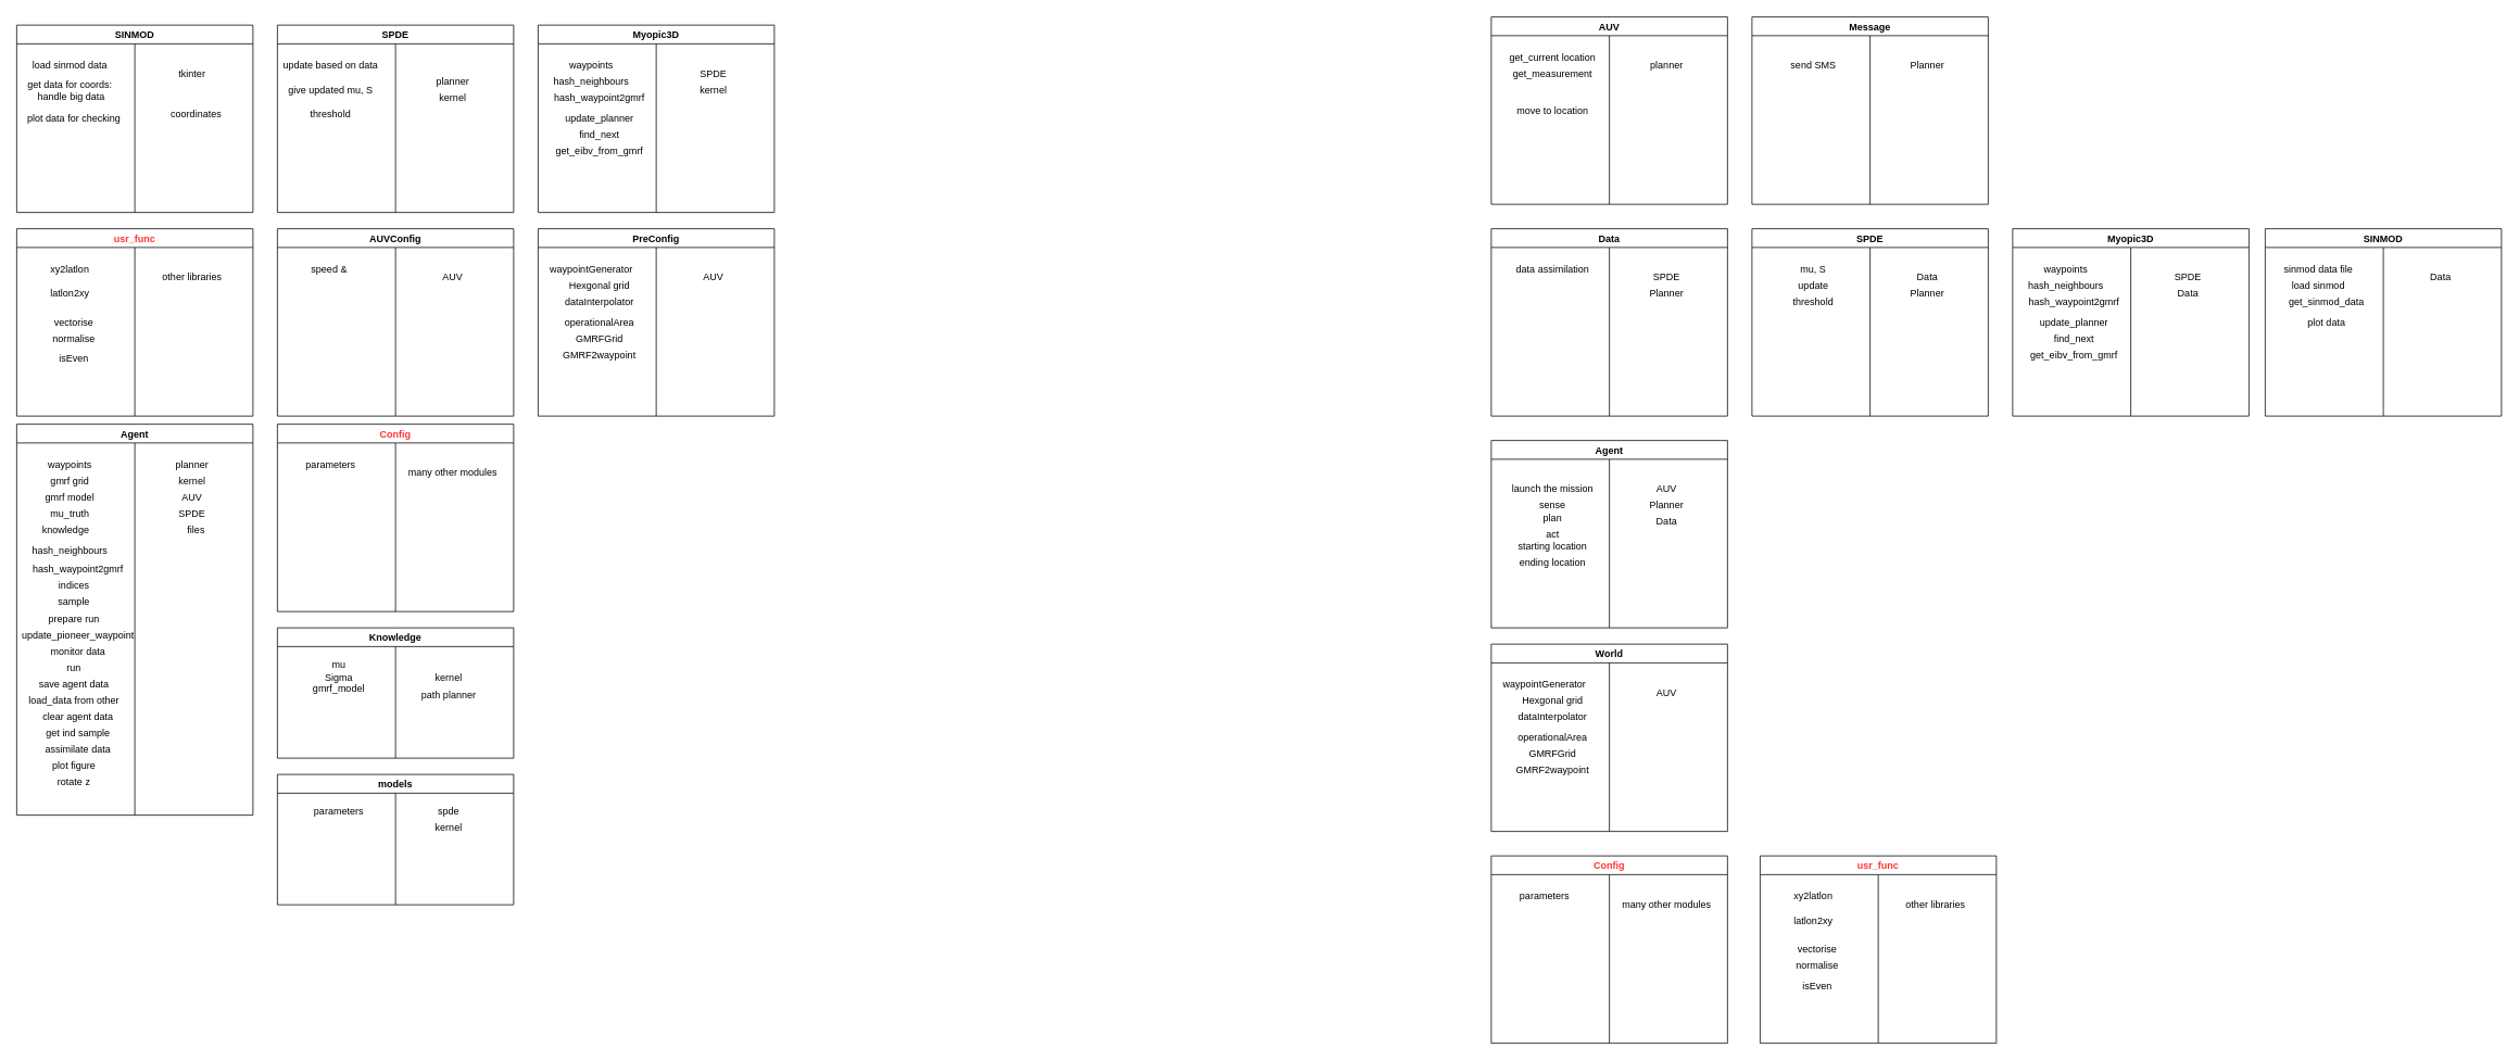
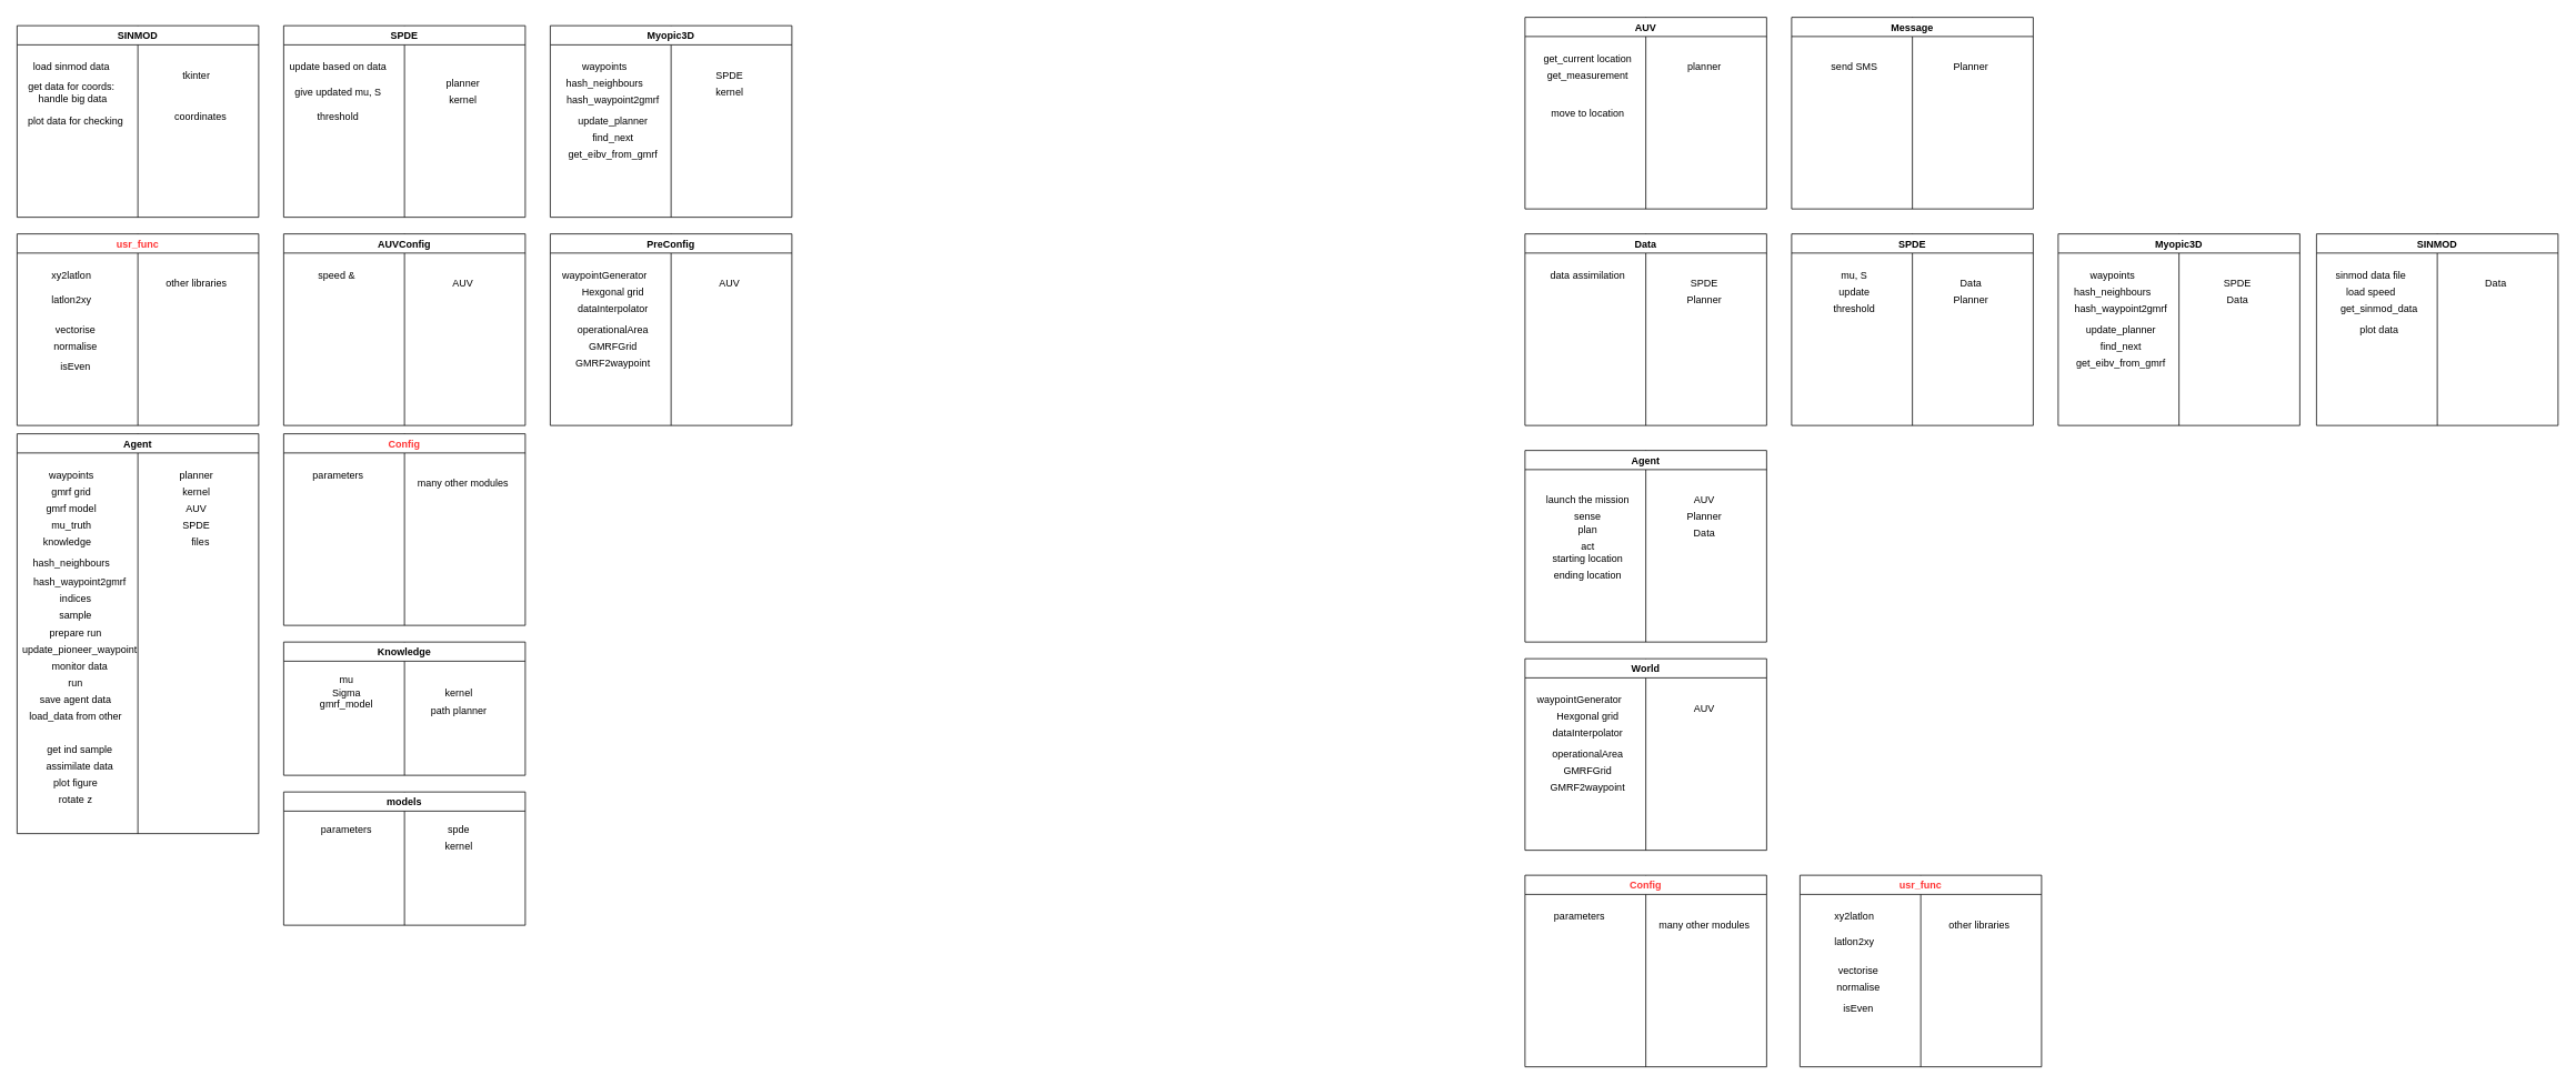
- <mxCell id="168" value="load sinmod" style="text;html=1;align=center;verticalAlign=middle;resizable=0;points=[];autosize=1;strokeColor=none;fillColor=none;" vertex="1" parent="165"><mxGeometry x="25" y="60" width="80" height="20" as="geometry" /></mxCell>
+ <mxCell id="168" value="load speed" style="text;html=1;align=center;verticalAlign=middle;resizable=0;points=[];autosize=1;strokeColor=none;fillColor=none;" vertex="1" parent="165"><mxGeometry x="25" y="60" width="80" height="20" as="geometry" /></mxCell>
- <mxCell id="60" value="clear agent data" style="text;html=1;align=center;verticalAlign=middle;resizable=0;points=[];autosize=1;strokeColor=none;fillColor=none;" vertex="1" parent="40"><mxGeometry x="25" y="350.001" width="100" height="20" as="geometry" /></mxCell>
